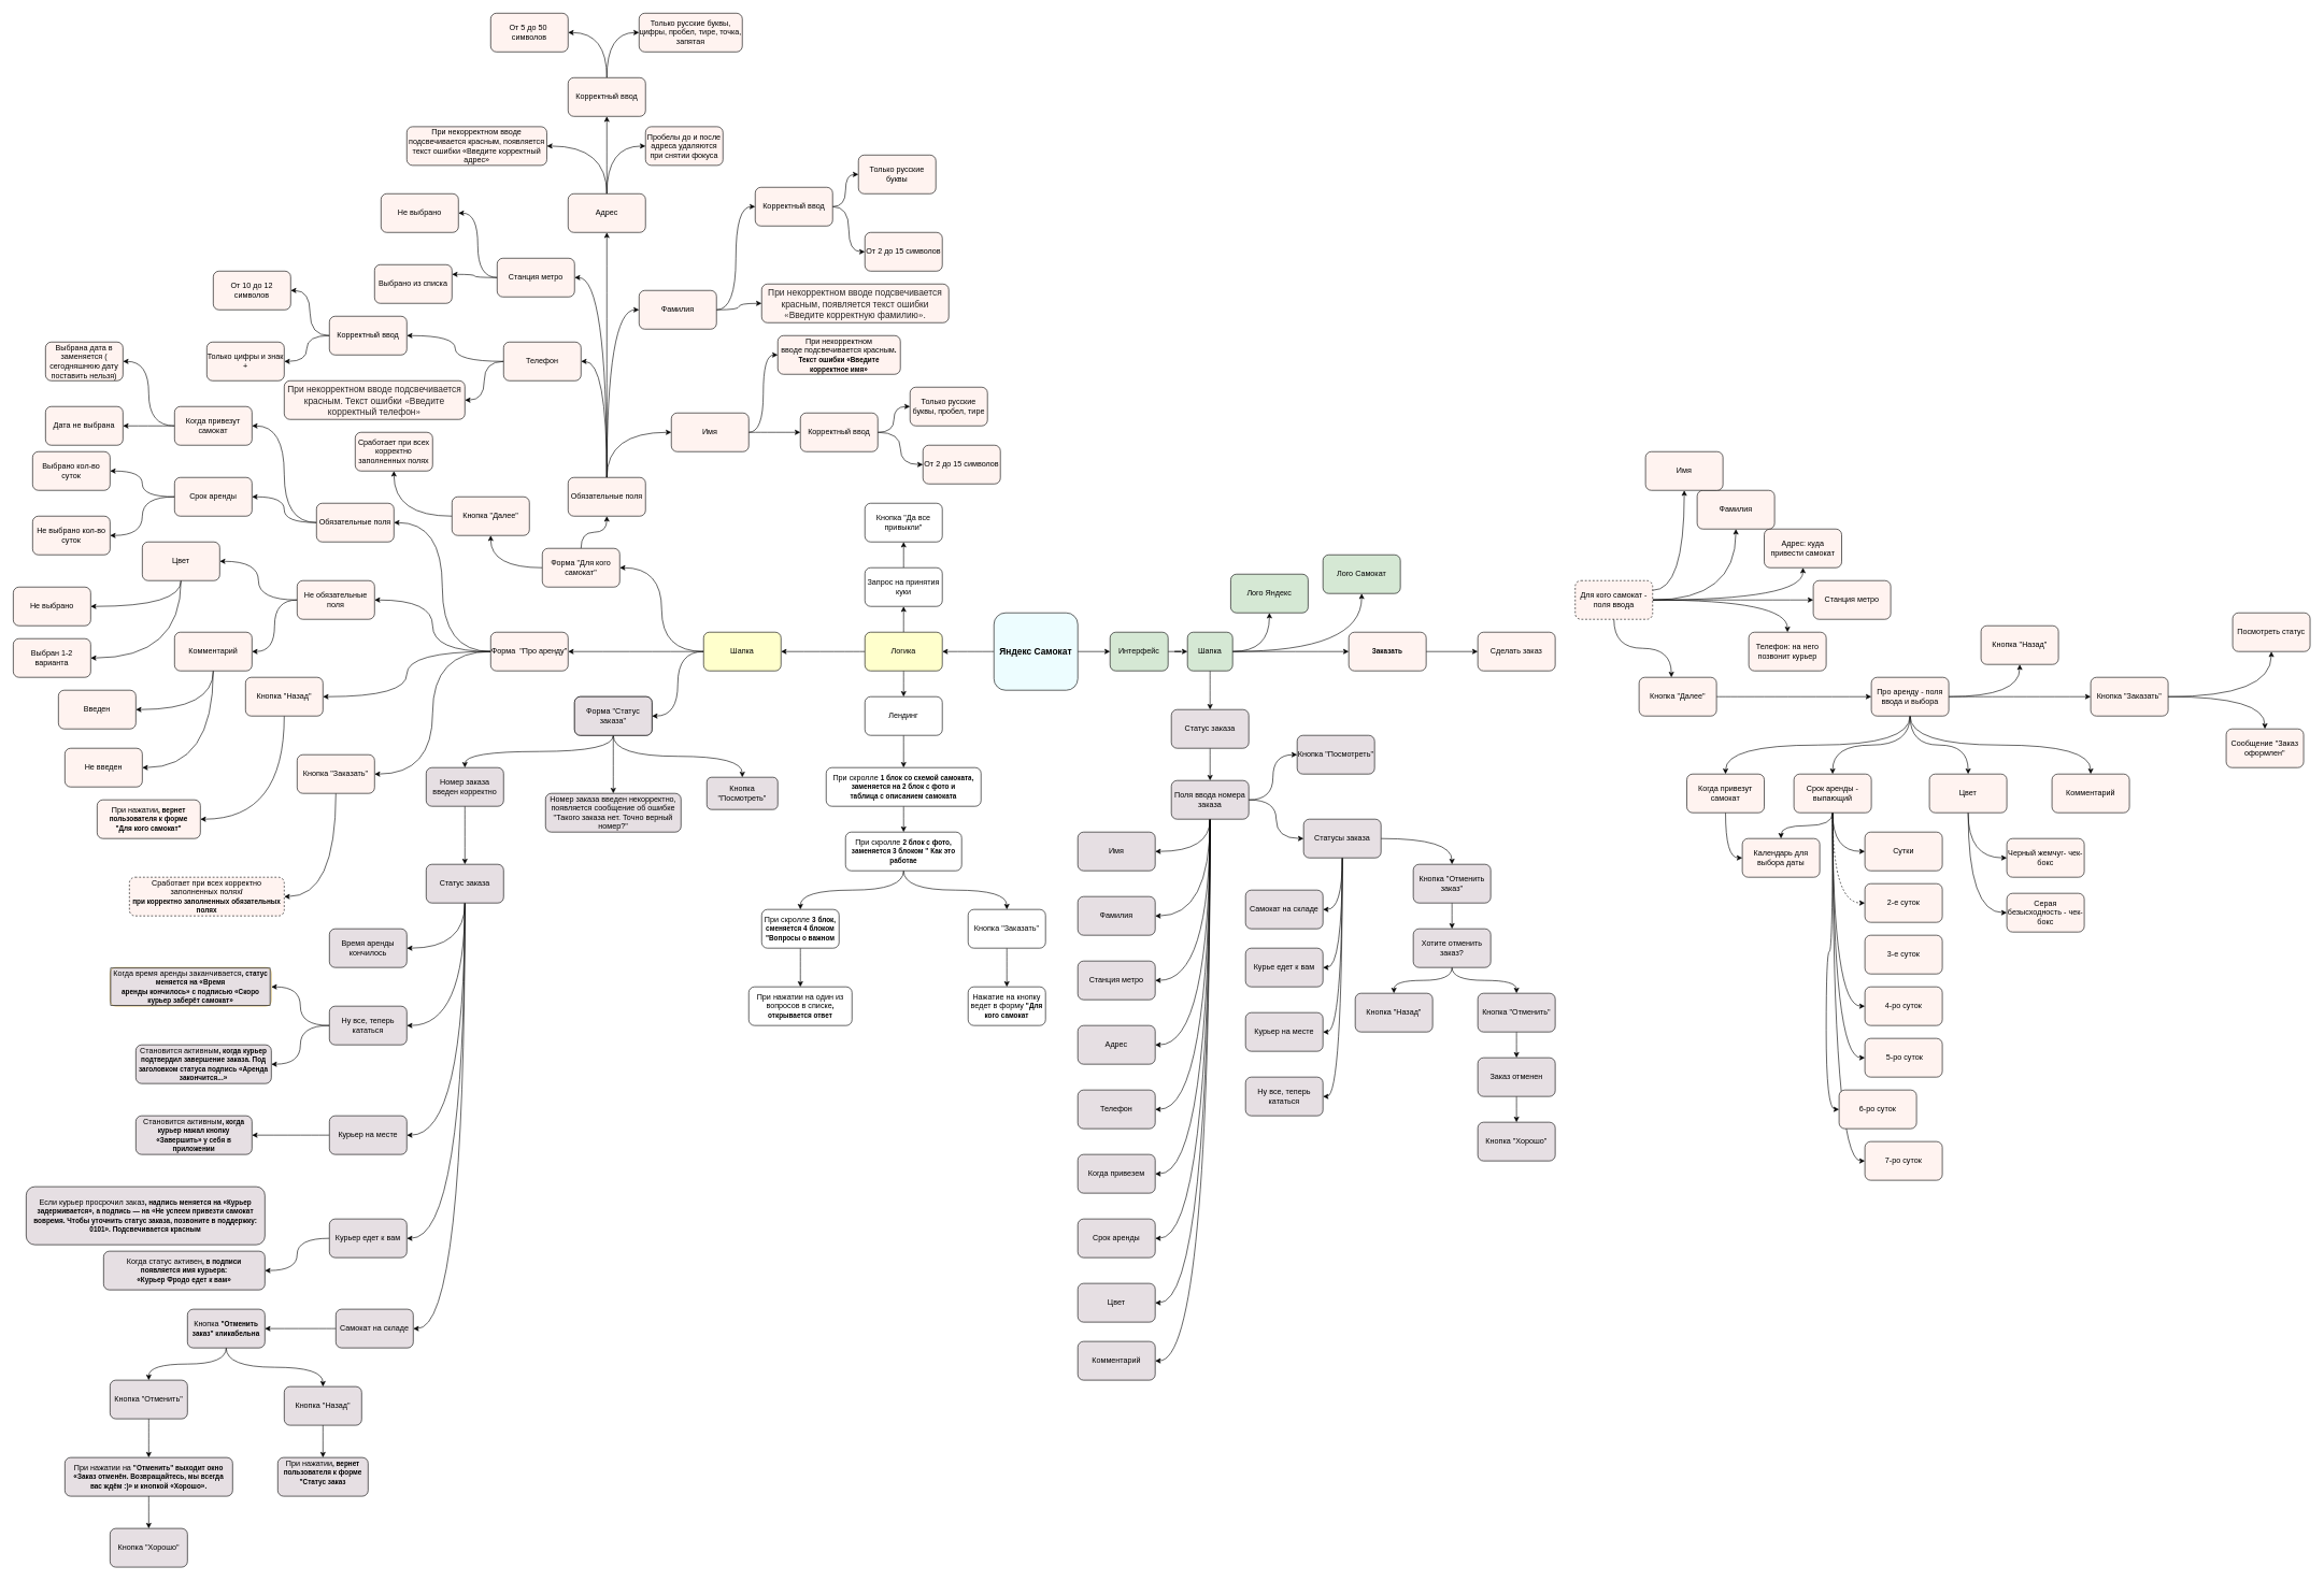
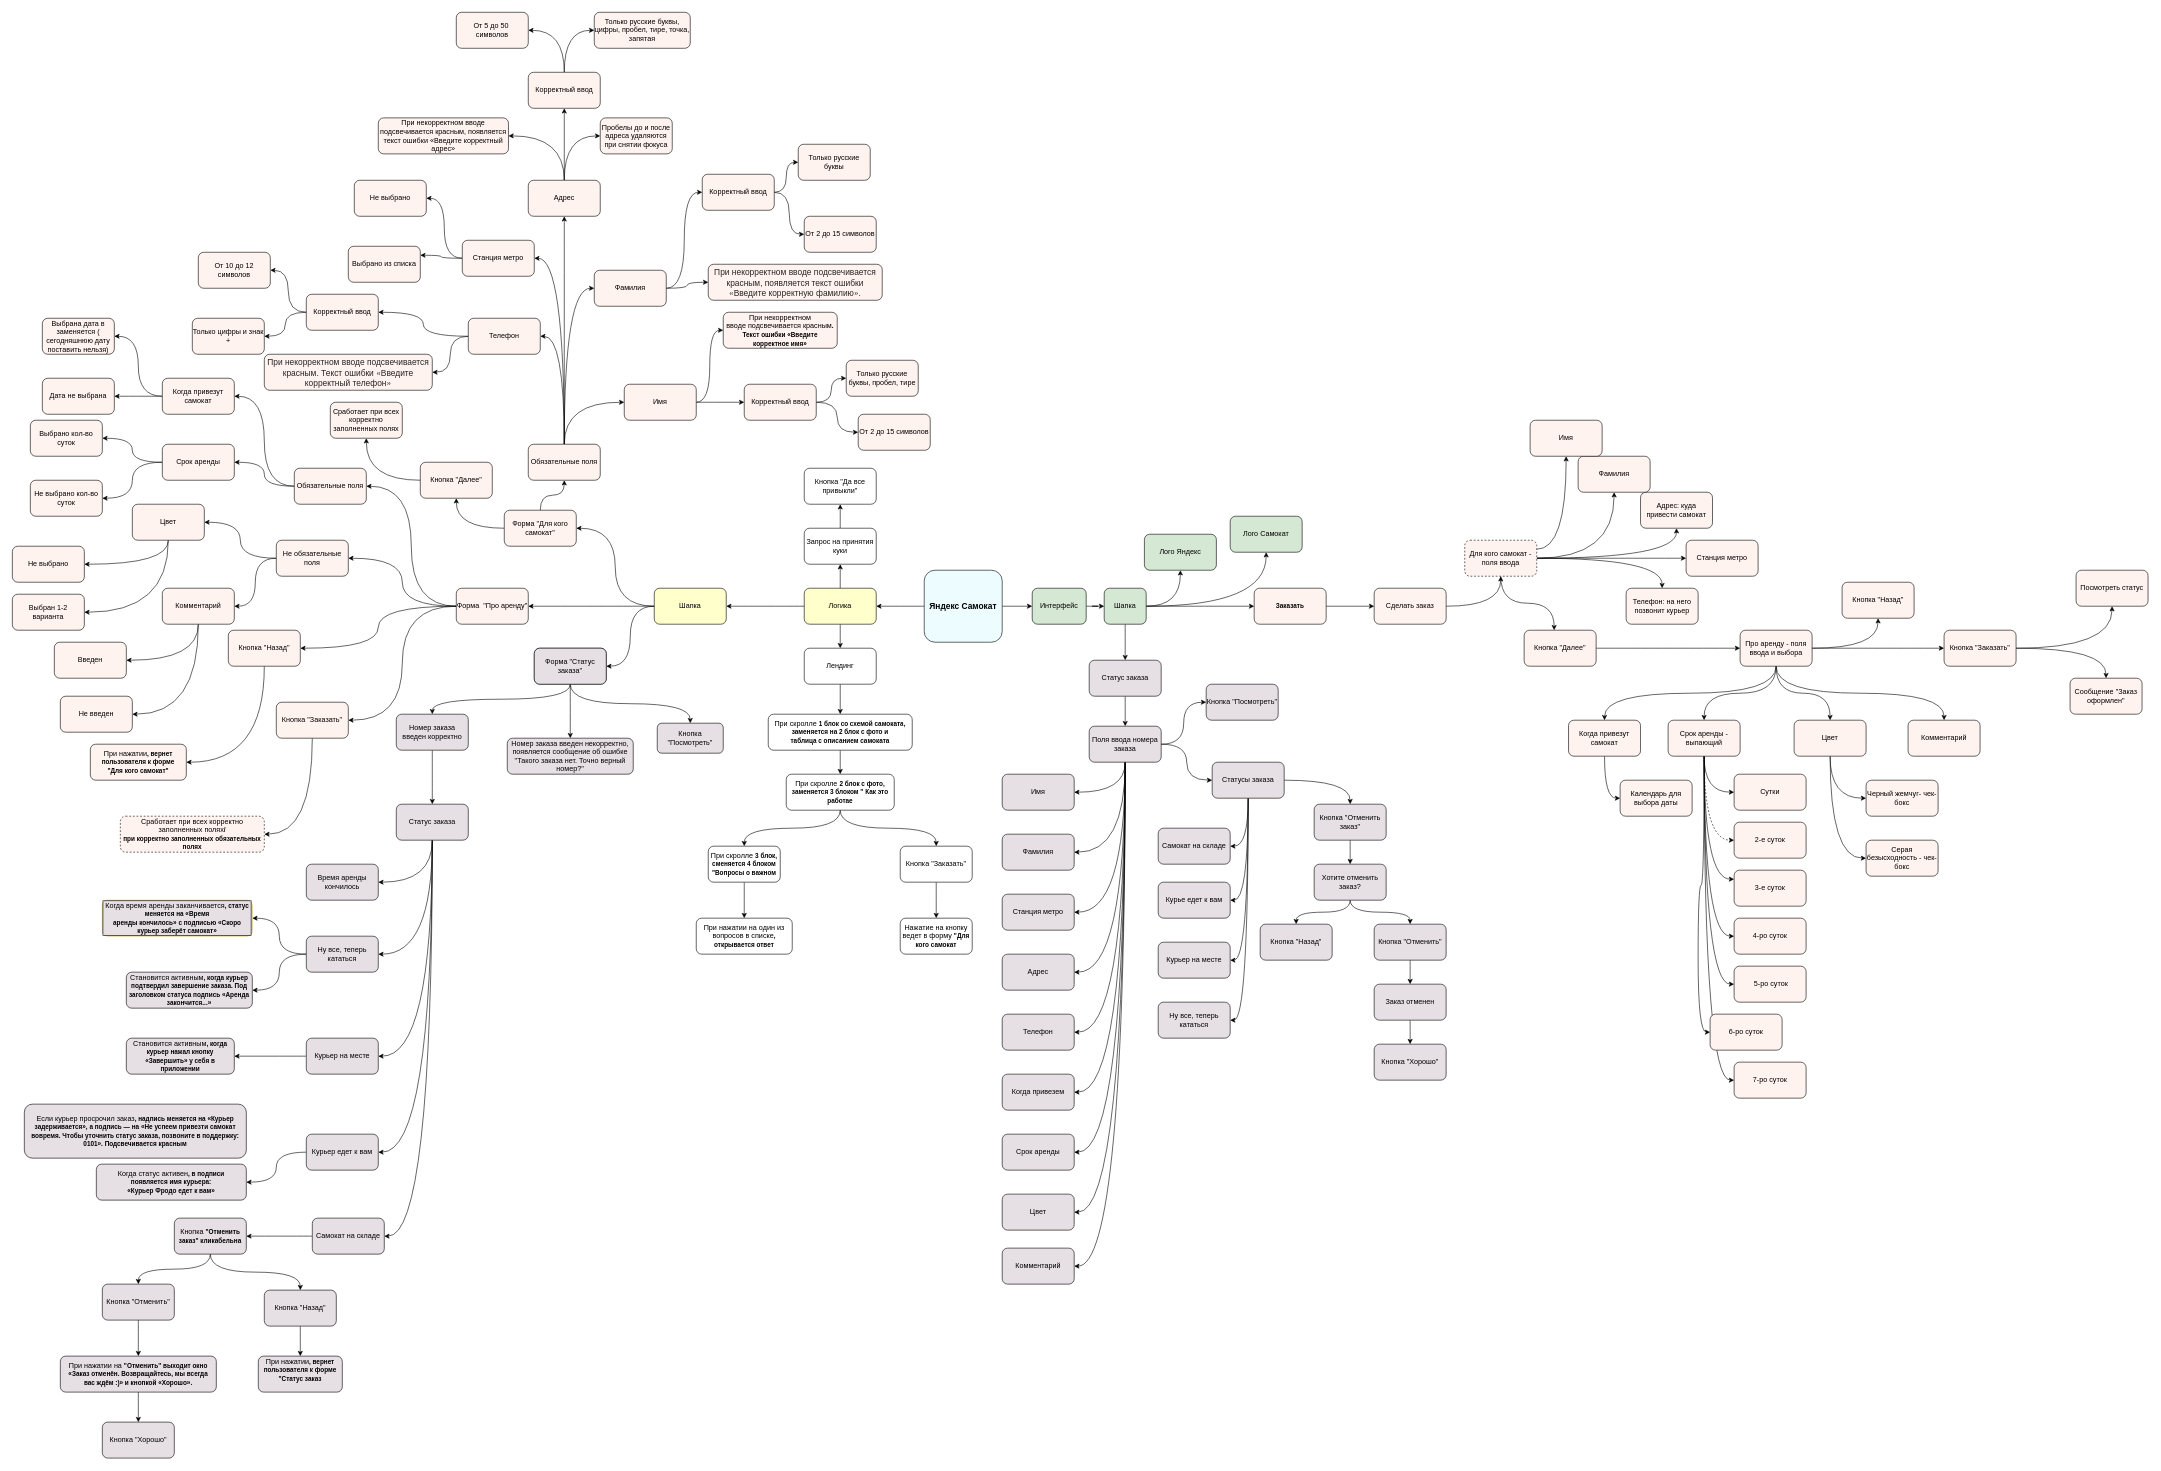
+ <mxCell id="18" style="edgeStyle=orthogonalEdgeStyle;curved=1;rounded=0;orthogonalLoop=1;jettySize=auto;html=1;entryX=0.5;entryY=1;entryDx=0;entryDy=0;" edge="1" parent="1" source="19" target="26"><mxGeometry relative="1" as="geometry" /></mxCell>
- <mxCell id="54" style="edgeStyle=orthogonalEdgeStyle;curved=1;rounded=0;orthogonalLoop=1;jettySize=auto;html=1;exitX=0.5;exitY=1;exitDx=0;exitDy=0;" edge="1" parent="1" source="59" target="49"><mxGeometry relative="1" as="geometry" /></mxCell>
+ <mxCell id="54" style="edgeStyle=orthogonalEdgeStyle;curved=1;rounded=0;orthogonalLoop=1;jettySize=auto;html=1;entryX=0;entryY=0.25;entryDx=0;entryDy=0;exitX=0.5;exitY=1;exitDx=0;exitDy=0;" edge="1" parent="1" source="59" target="76"><mxGeometry relative="1" as="geometry" /></mxCell>
- <mxCell id="50" value="Серая безысходность - чек-бокс" style="rounded=1;whiteSpace=wrap;html=1;fillColor=#FFF3F0;" vertex="1" parent="1"><mxGeometry x="3110" y="1385" width="120" height="60" as="geometry" /></mxCell>
+ <mxCell id="50" value="Серая безысходность - чек-бокс" style="rounded=1;whiteSpace=wrap;html=1;fillColor=#FFF3F0;" vertex="1" parent="1"><mxGeometry x="3110" y="1400" width="120" height="60" as="geometry" /></mxCell>
